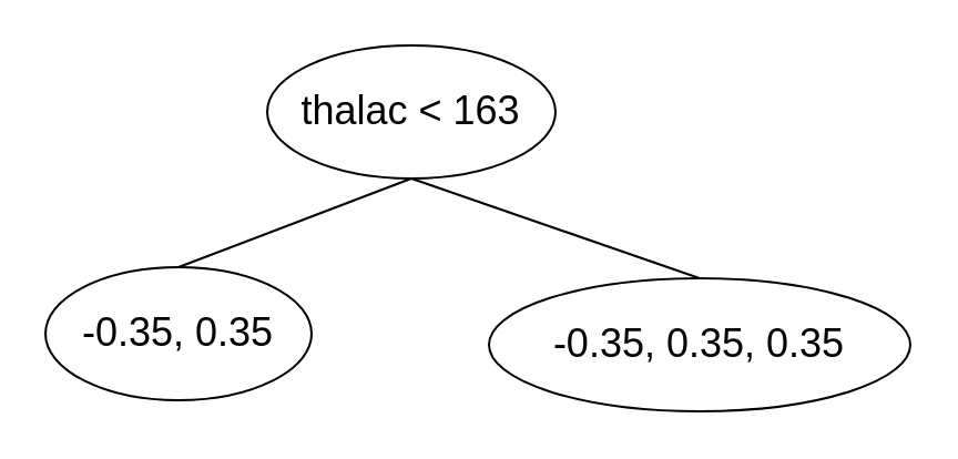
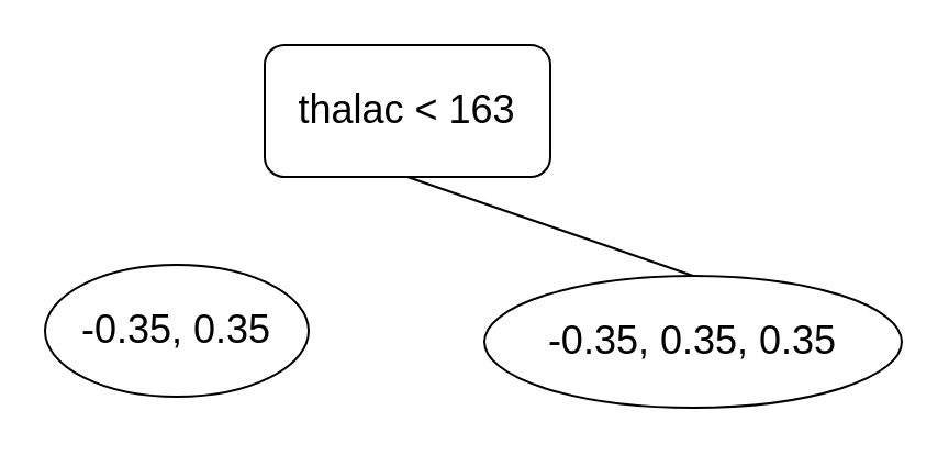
- <mxCell id="2" value="&lt;font style=&quot;font-size: 18px&quot;&gt;thalac &amp;lt; 163&lt;/font&gt;" style="ellipse;whiteSpace=wrap;html=1;" vertex="1" parent="1"><mxGeometry x="120" y="20" width="130" height="60" as="geometry" /></mxCell>
+ <mxCell id="2" value="&lt;font style=&quot;font-size: 18px&quot;&gt;thalac &amp;lt; 163&lt;/font&gt;" style="rounded=1;whiteSpace=wrap;html=1;" vertex="1" parent="1"><mxGeometry x="120" y="20" width="130" height="60" as="geometry" /></mxCell>
- <mxCell id="5" value="" style="endArrow=none;html=1;exitX=0.5;exitY=0;exitDx=0;exitDy=0;entryX=0.5;entryY=1;entryDx=0;entryDy=0;" edge="1" parent="1" source="3" target="2"><mxGeometry width="50" height="50" relative="1" as="geometry"><mxPoint x="370" y="150" as="sourcePoint" /><mxPoint x="420" y="100" as="targetPoint" /></mxGeometry></mxCell>
